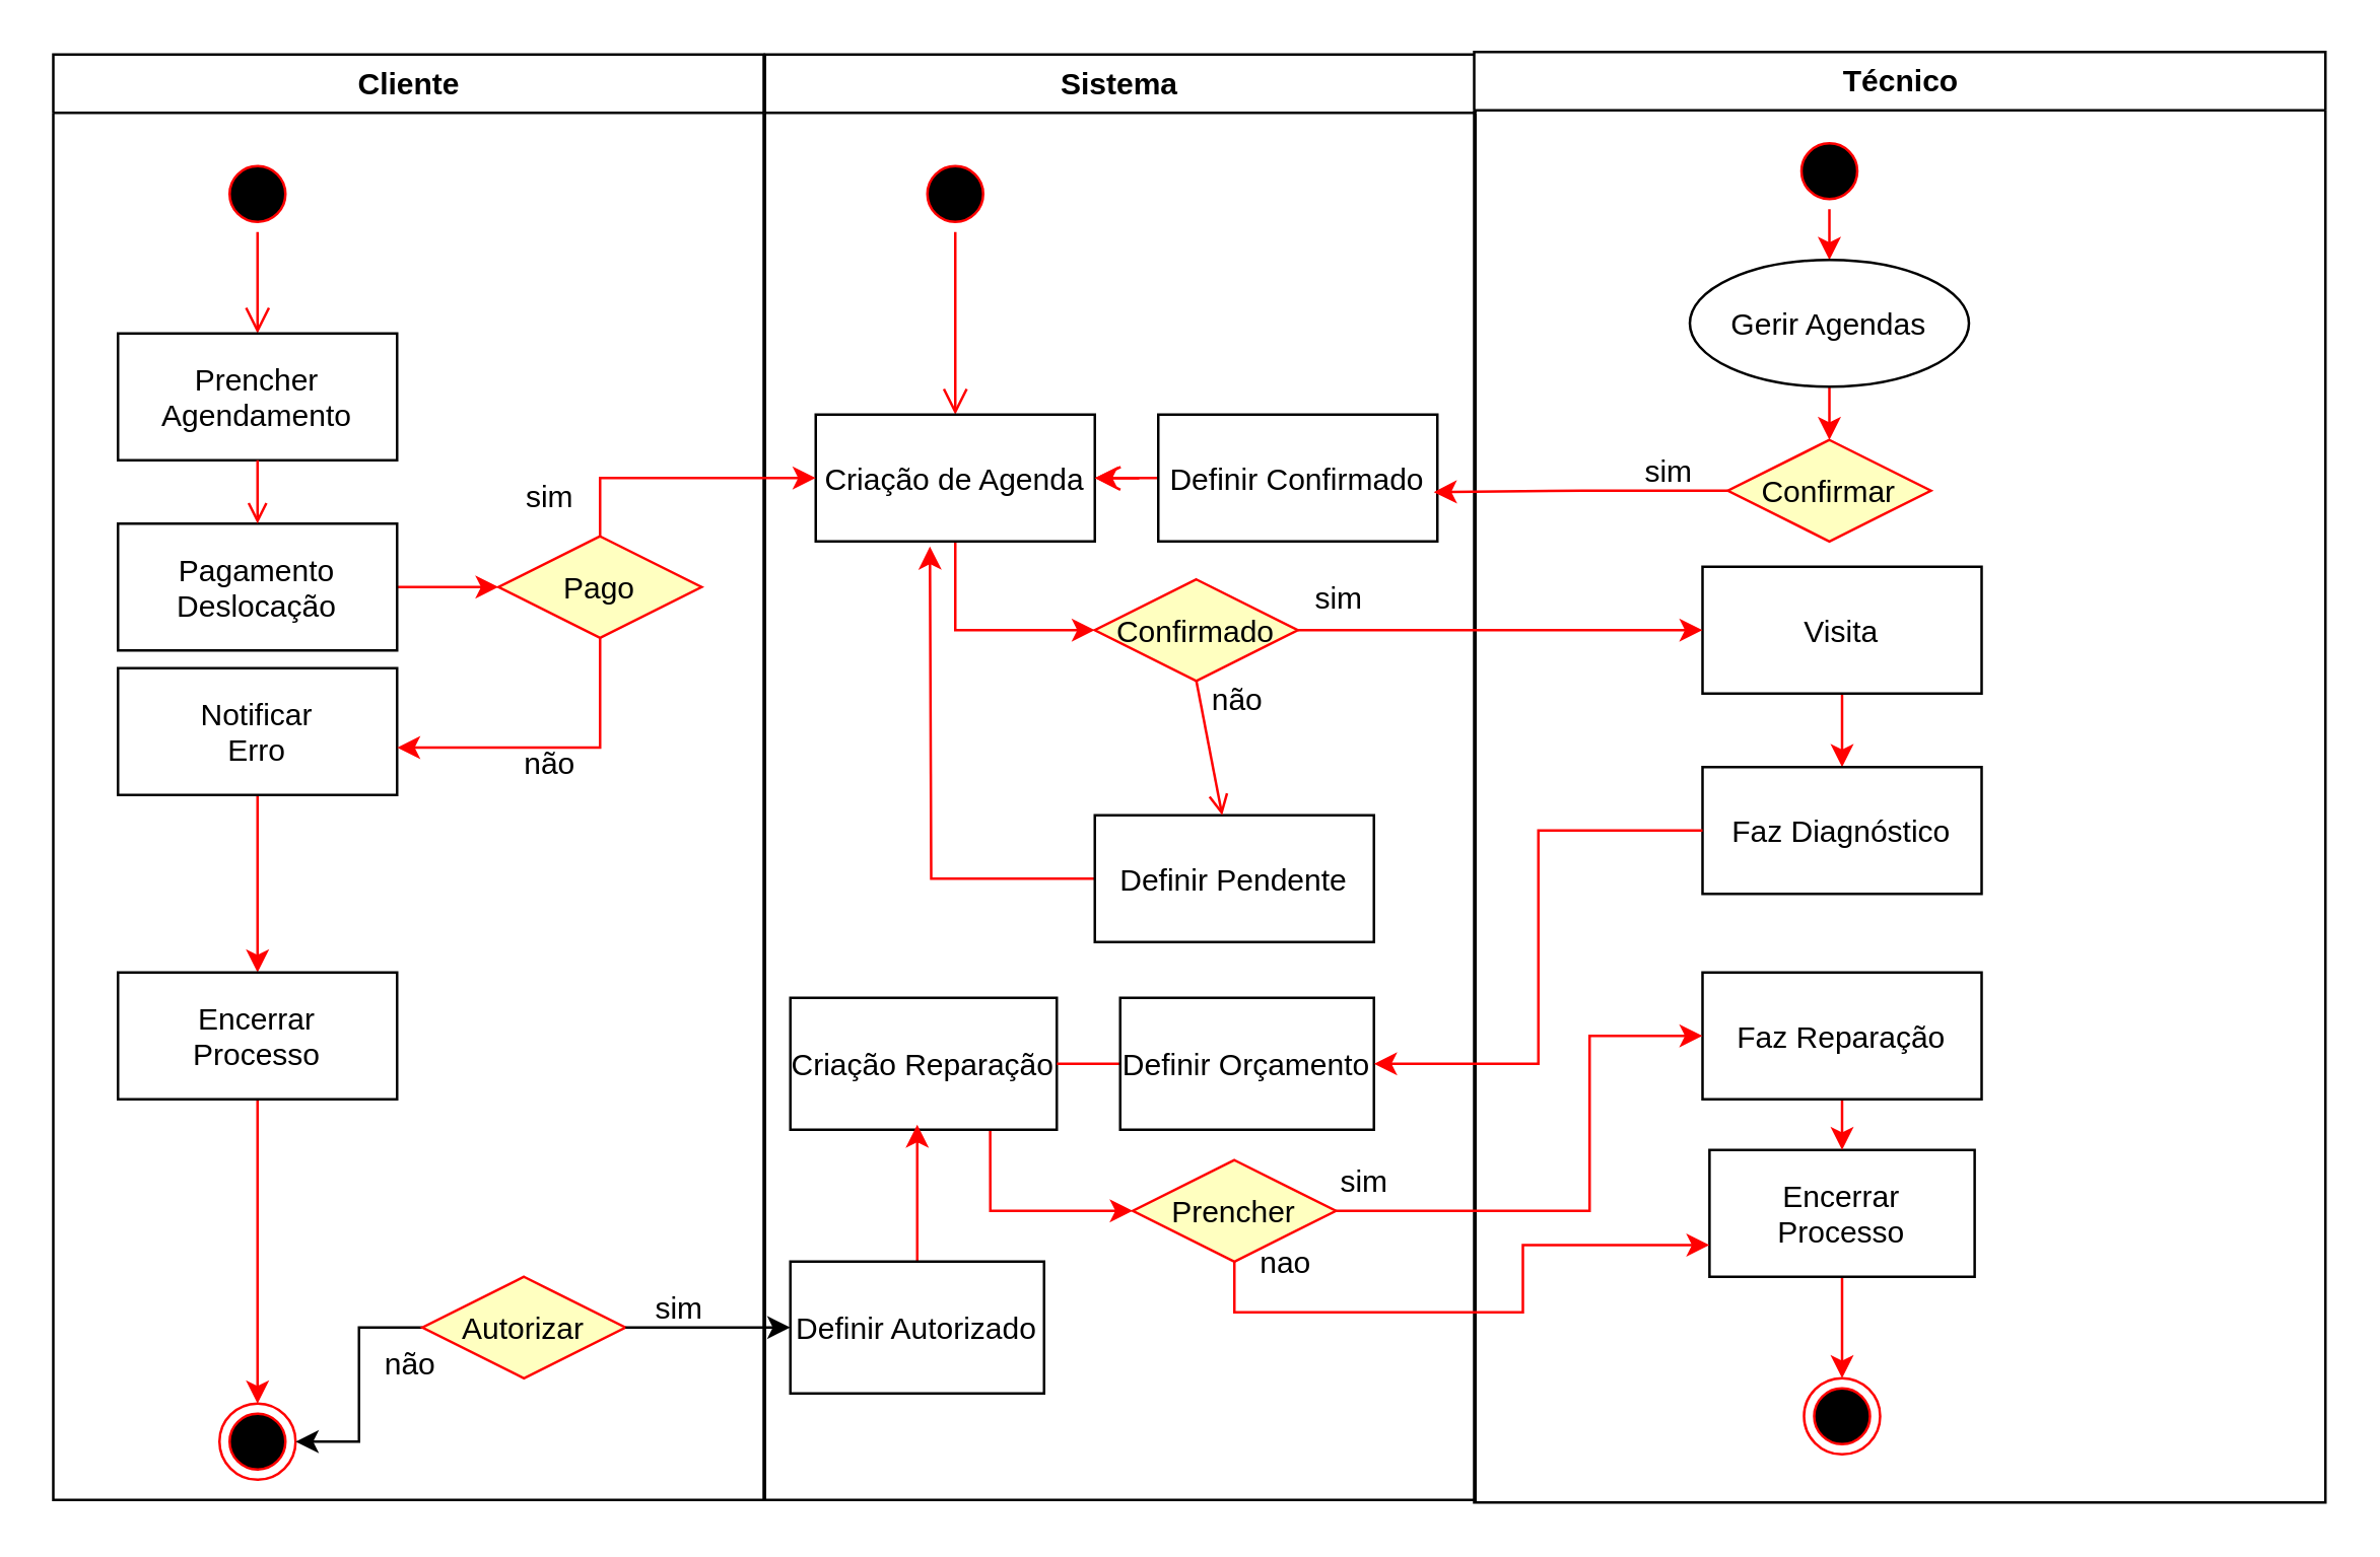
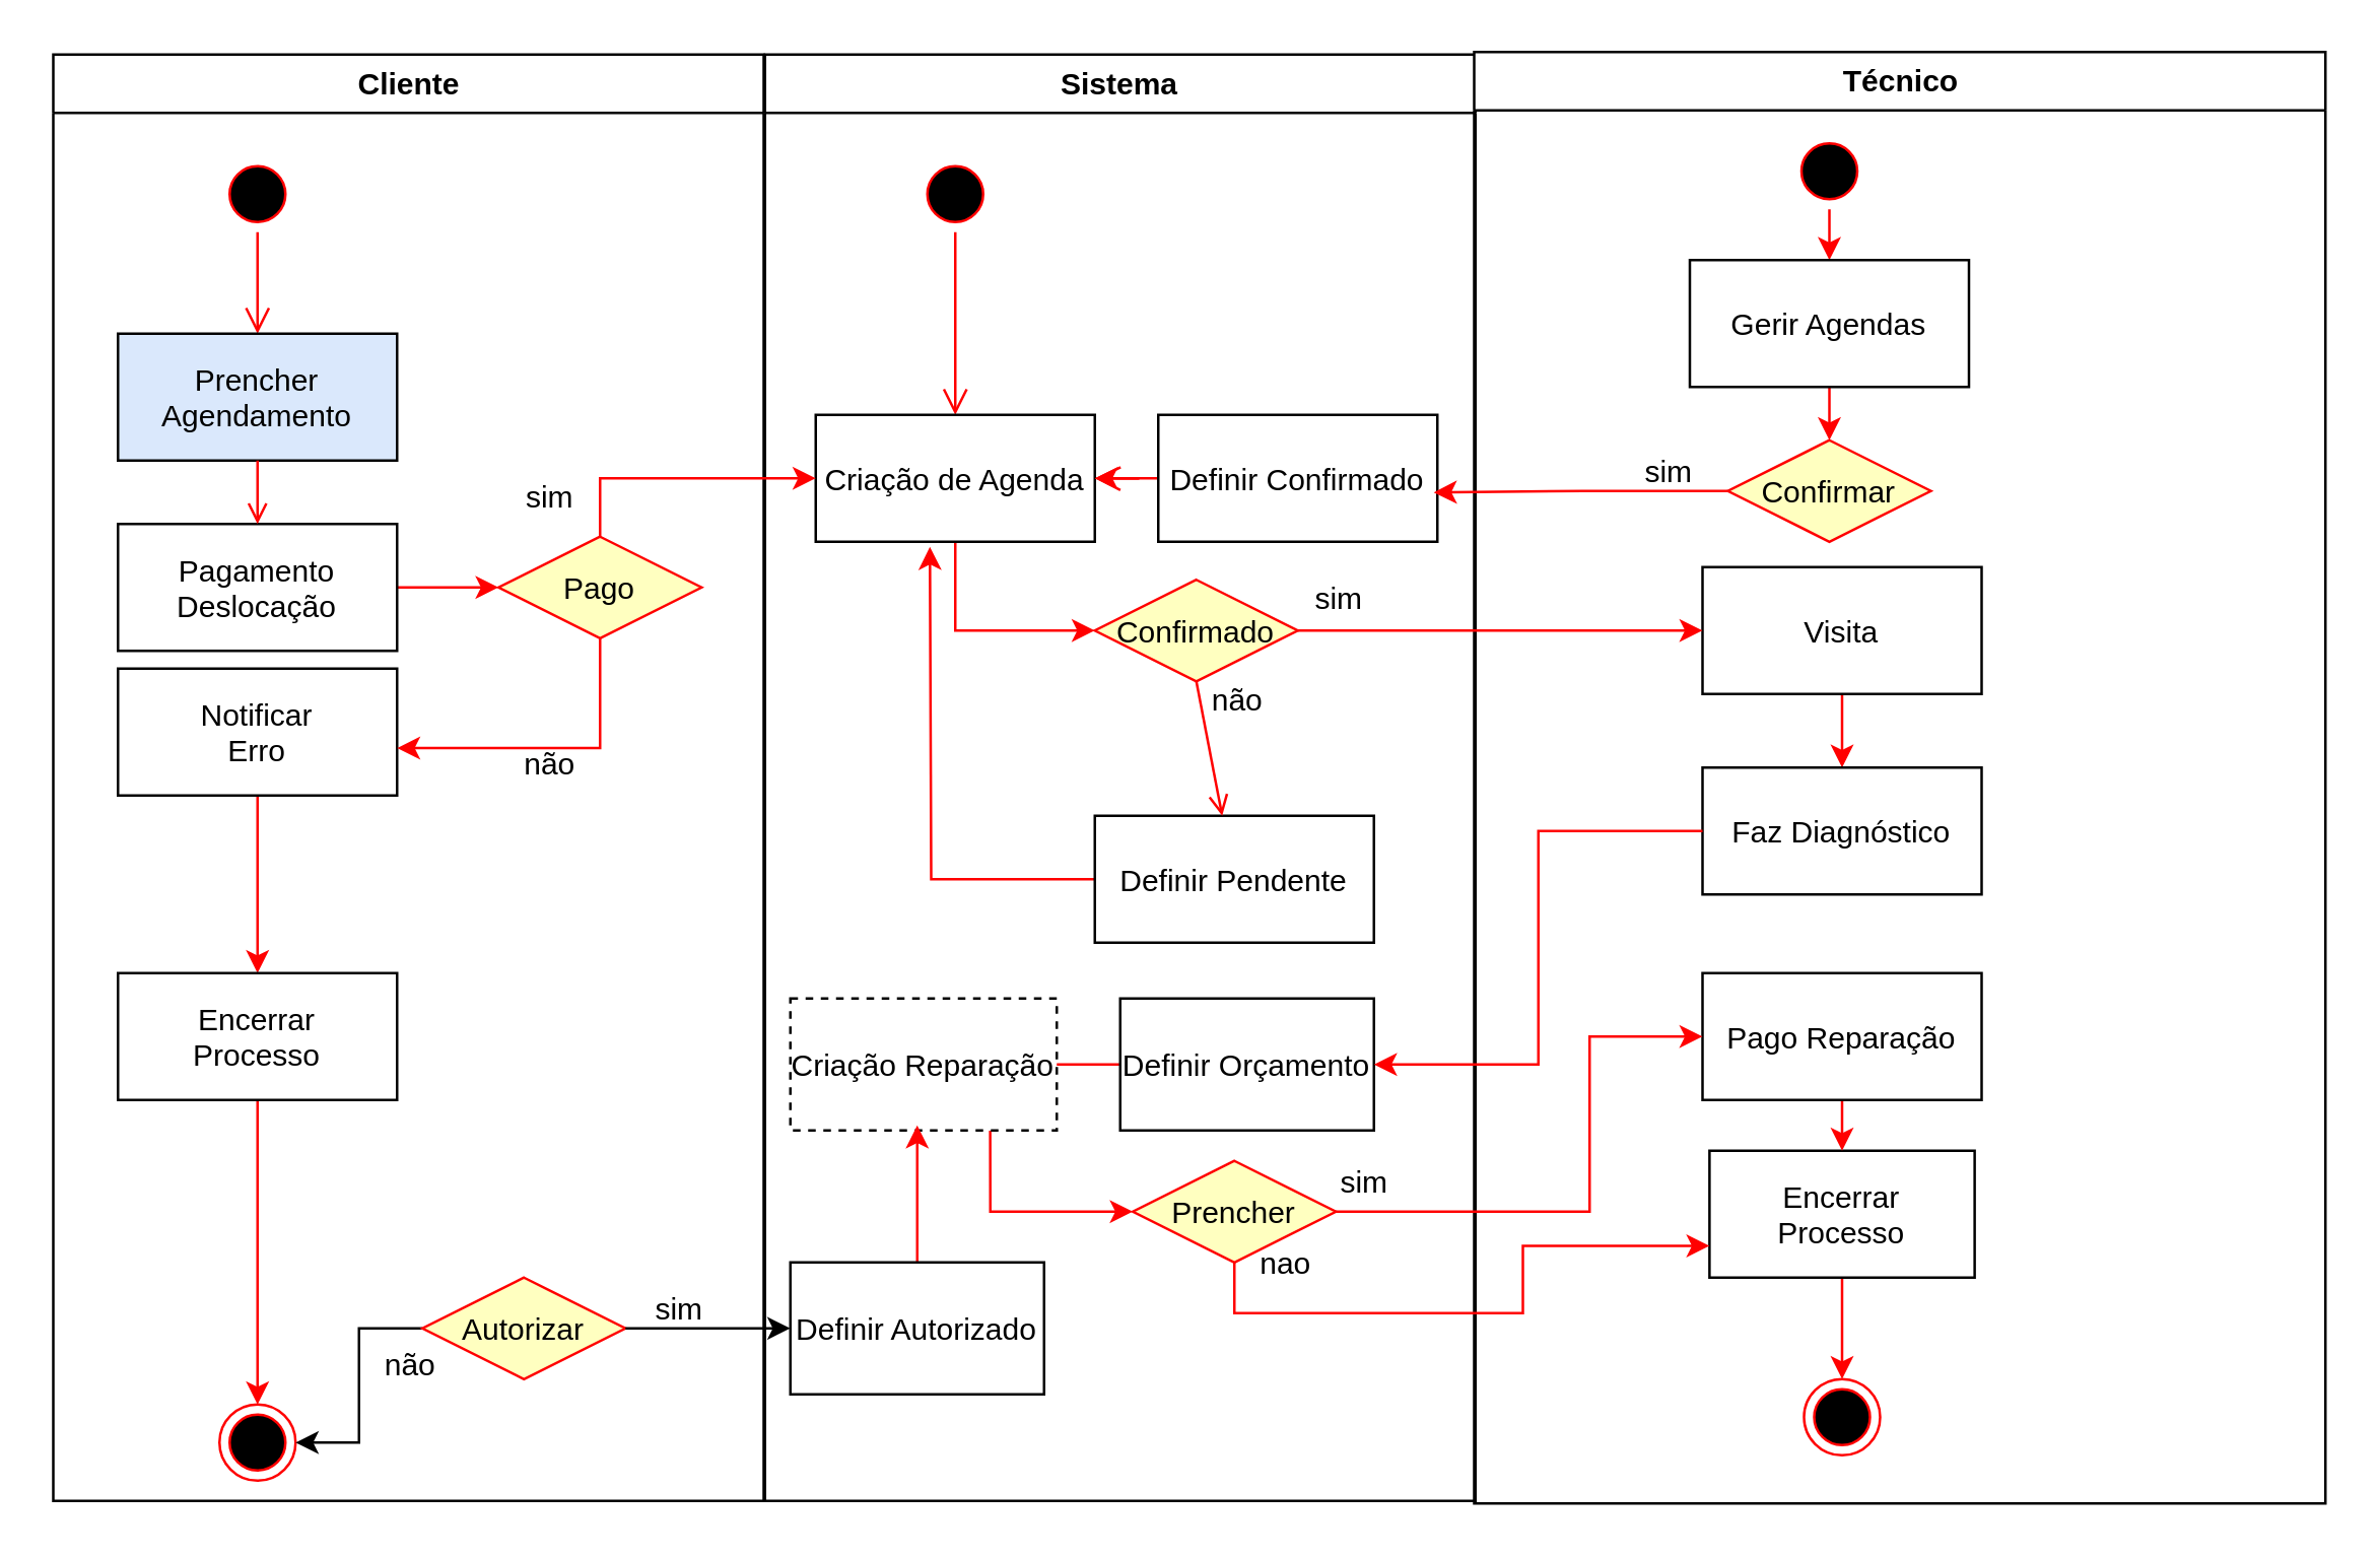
- <mxCell id="50" value="Gerir Agendas" style="ellipse;" vertex="1" parent="42"><mxGeometry x="85" y="82" width="110" height="50" as="geometry" /></mxCell>
+ <mxCell id="50" value="Gerir Agendas" style="" vertex="1" parent="42"><mxGeometry x="85" y="82" width="110" height="50" as="geometry" /></mxCell>
- <mxCell id="5" value="Prencher &#10;Agendamento" style="" parent="2" vertex="1"><mxGeometry x="25.5" y="110" width="110" height="50" as="geometry" /></mxCell>
+ <mxCell id="5" value="Prencher &#10;Agendamento" style="fillColor=#dae8fc;" parent="2" vertex="1"><mxGeometry x="25.5" y="110" width="110" height="50" as="geometry" /></mxCell>
- <mxCell id="55" value="Faz Reparação" style="" vertex="1" parent="42"><mxGeometry x="90" y="363" width="110" height="50" as="geometry" /></mxCell>
+ <mxCell id="55" value="Pago Reparação" style="" vertex="1" parent="42"><mxGeometry x="90" y="363" width="110" height="50" as="geometry" /></mxCell>
- <mxCell id="35" value="Criação Reparação" style="" vertex="1" parent="22"><mxGeometry x="10" y="372" width="105" height="52" as="geometry" /></mxCell>
+ <mxCell id="35" value="Criação Reparação" style="dashed=1;" vertex="1" parent="22"><mxGeometry x="10" y="372" width="105" height="52" as="geometry" /></mxCell>
